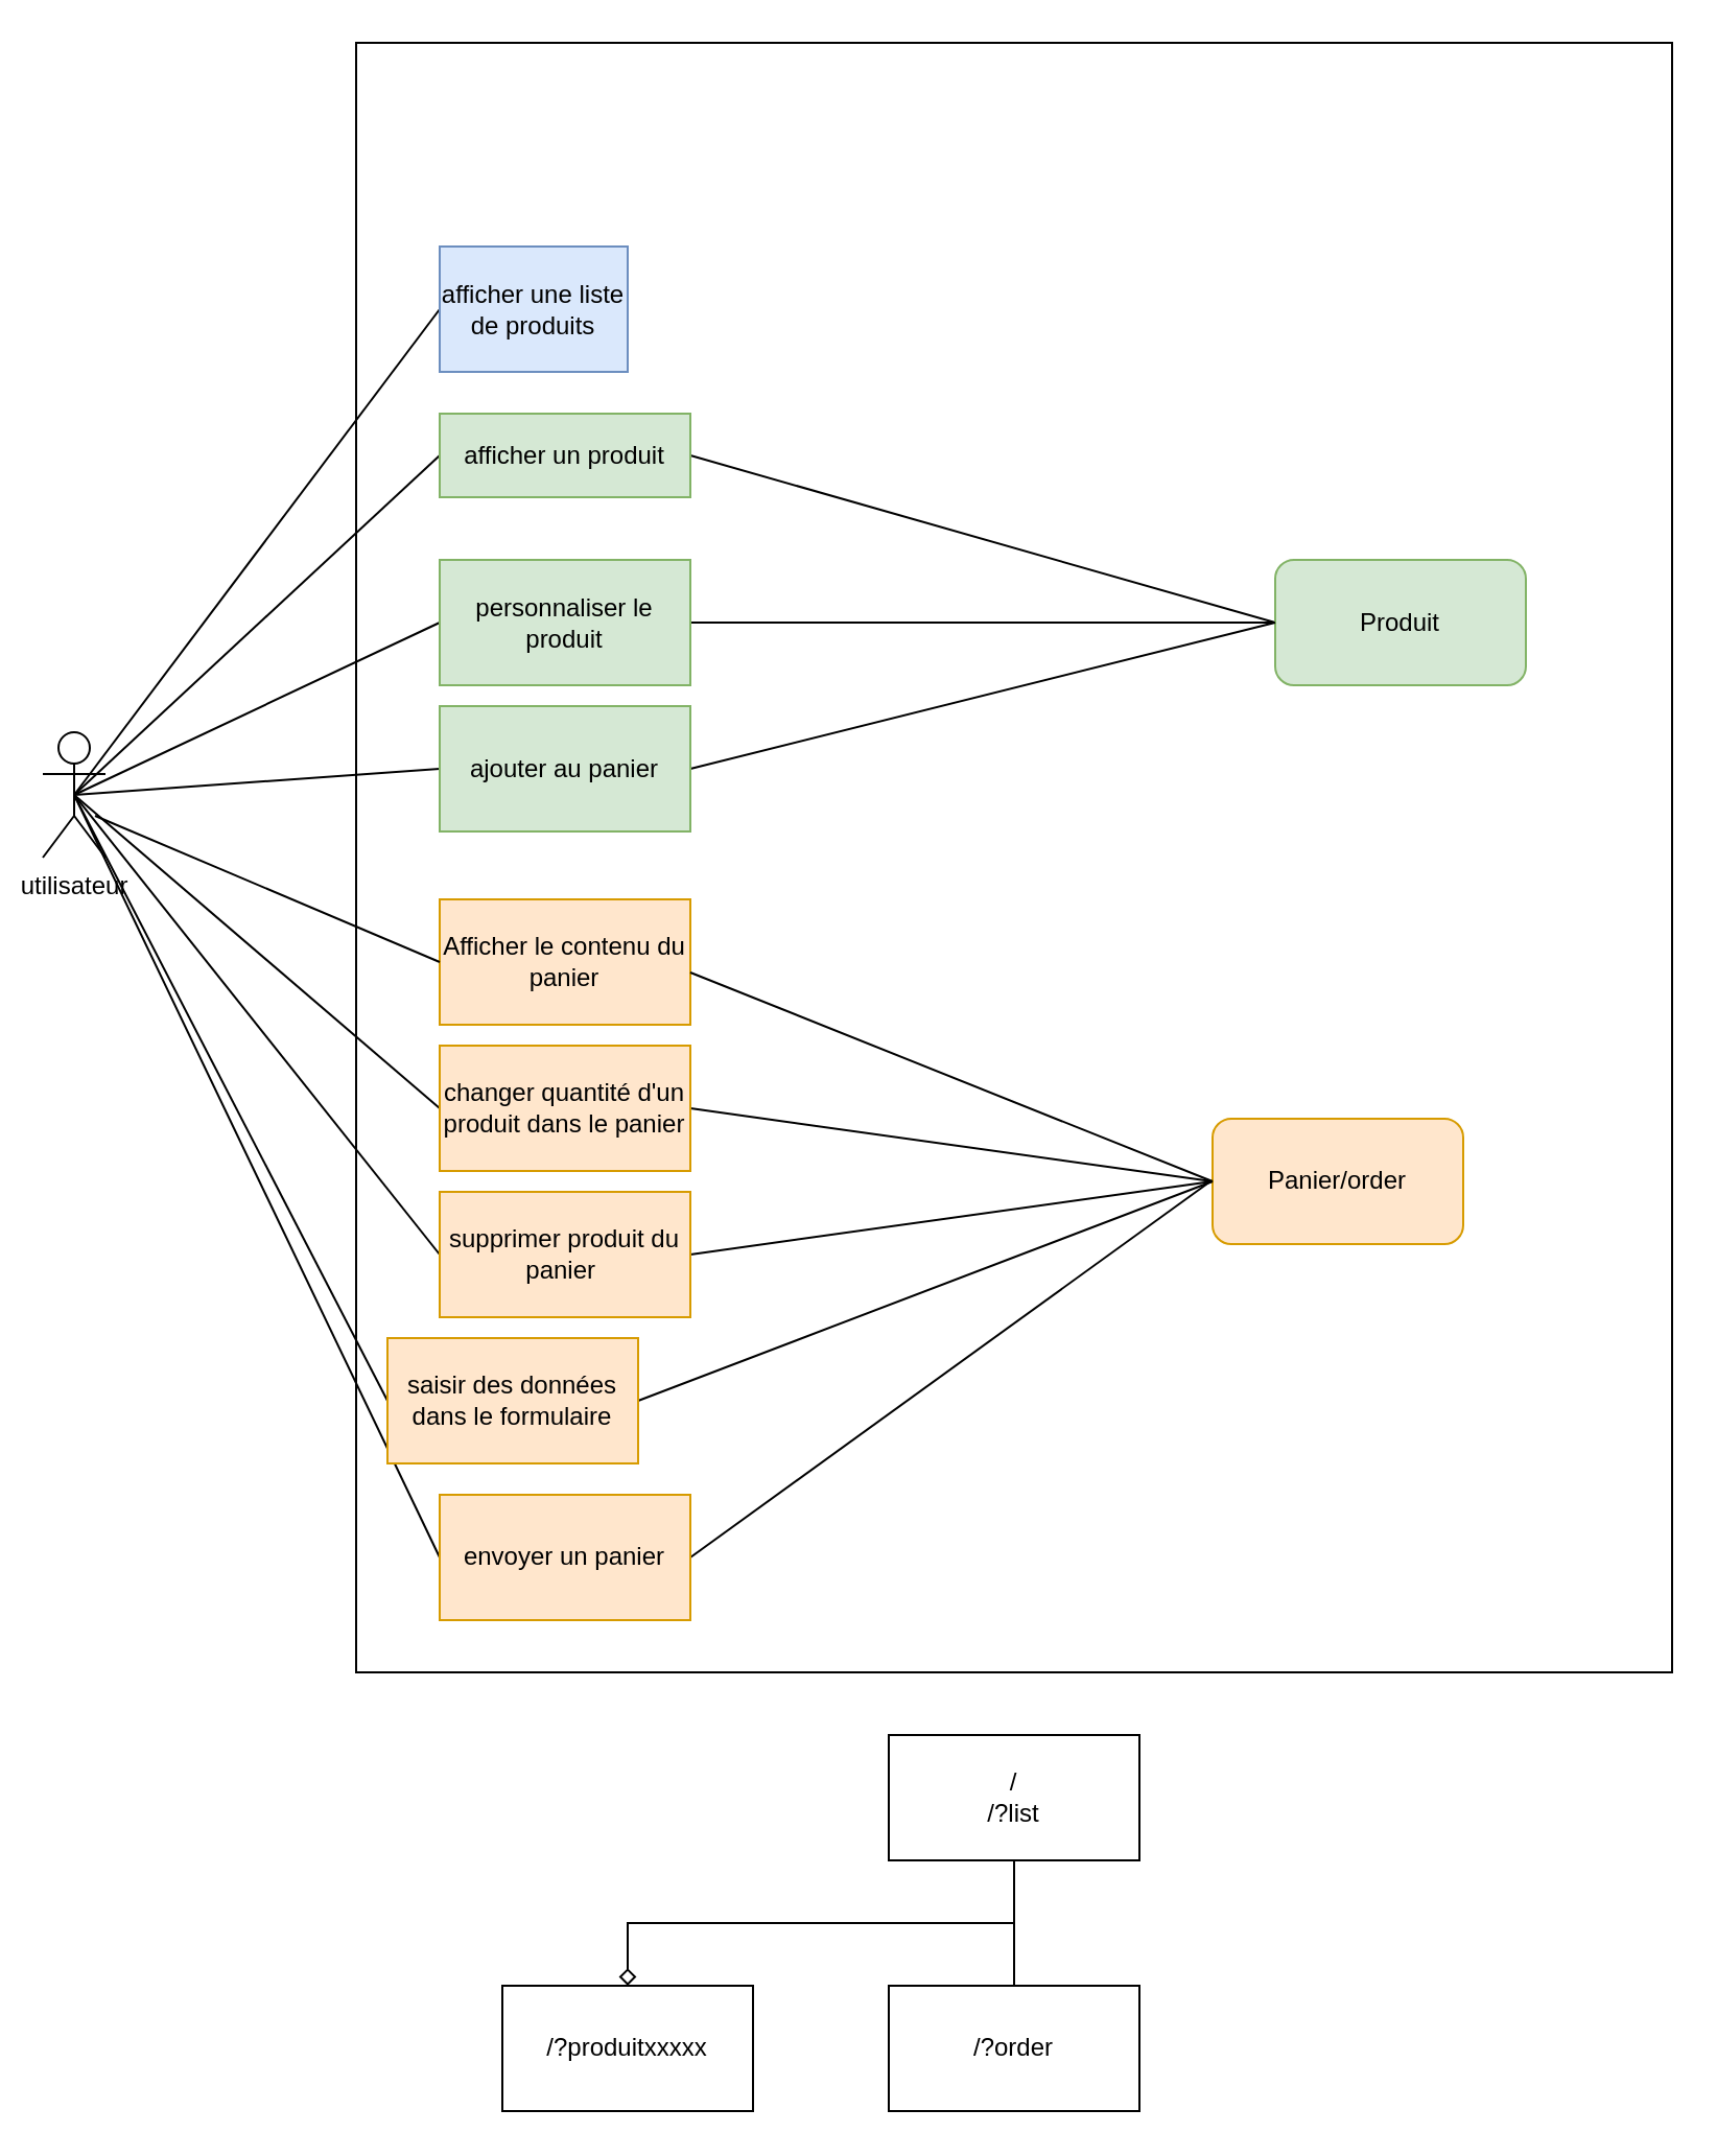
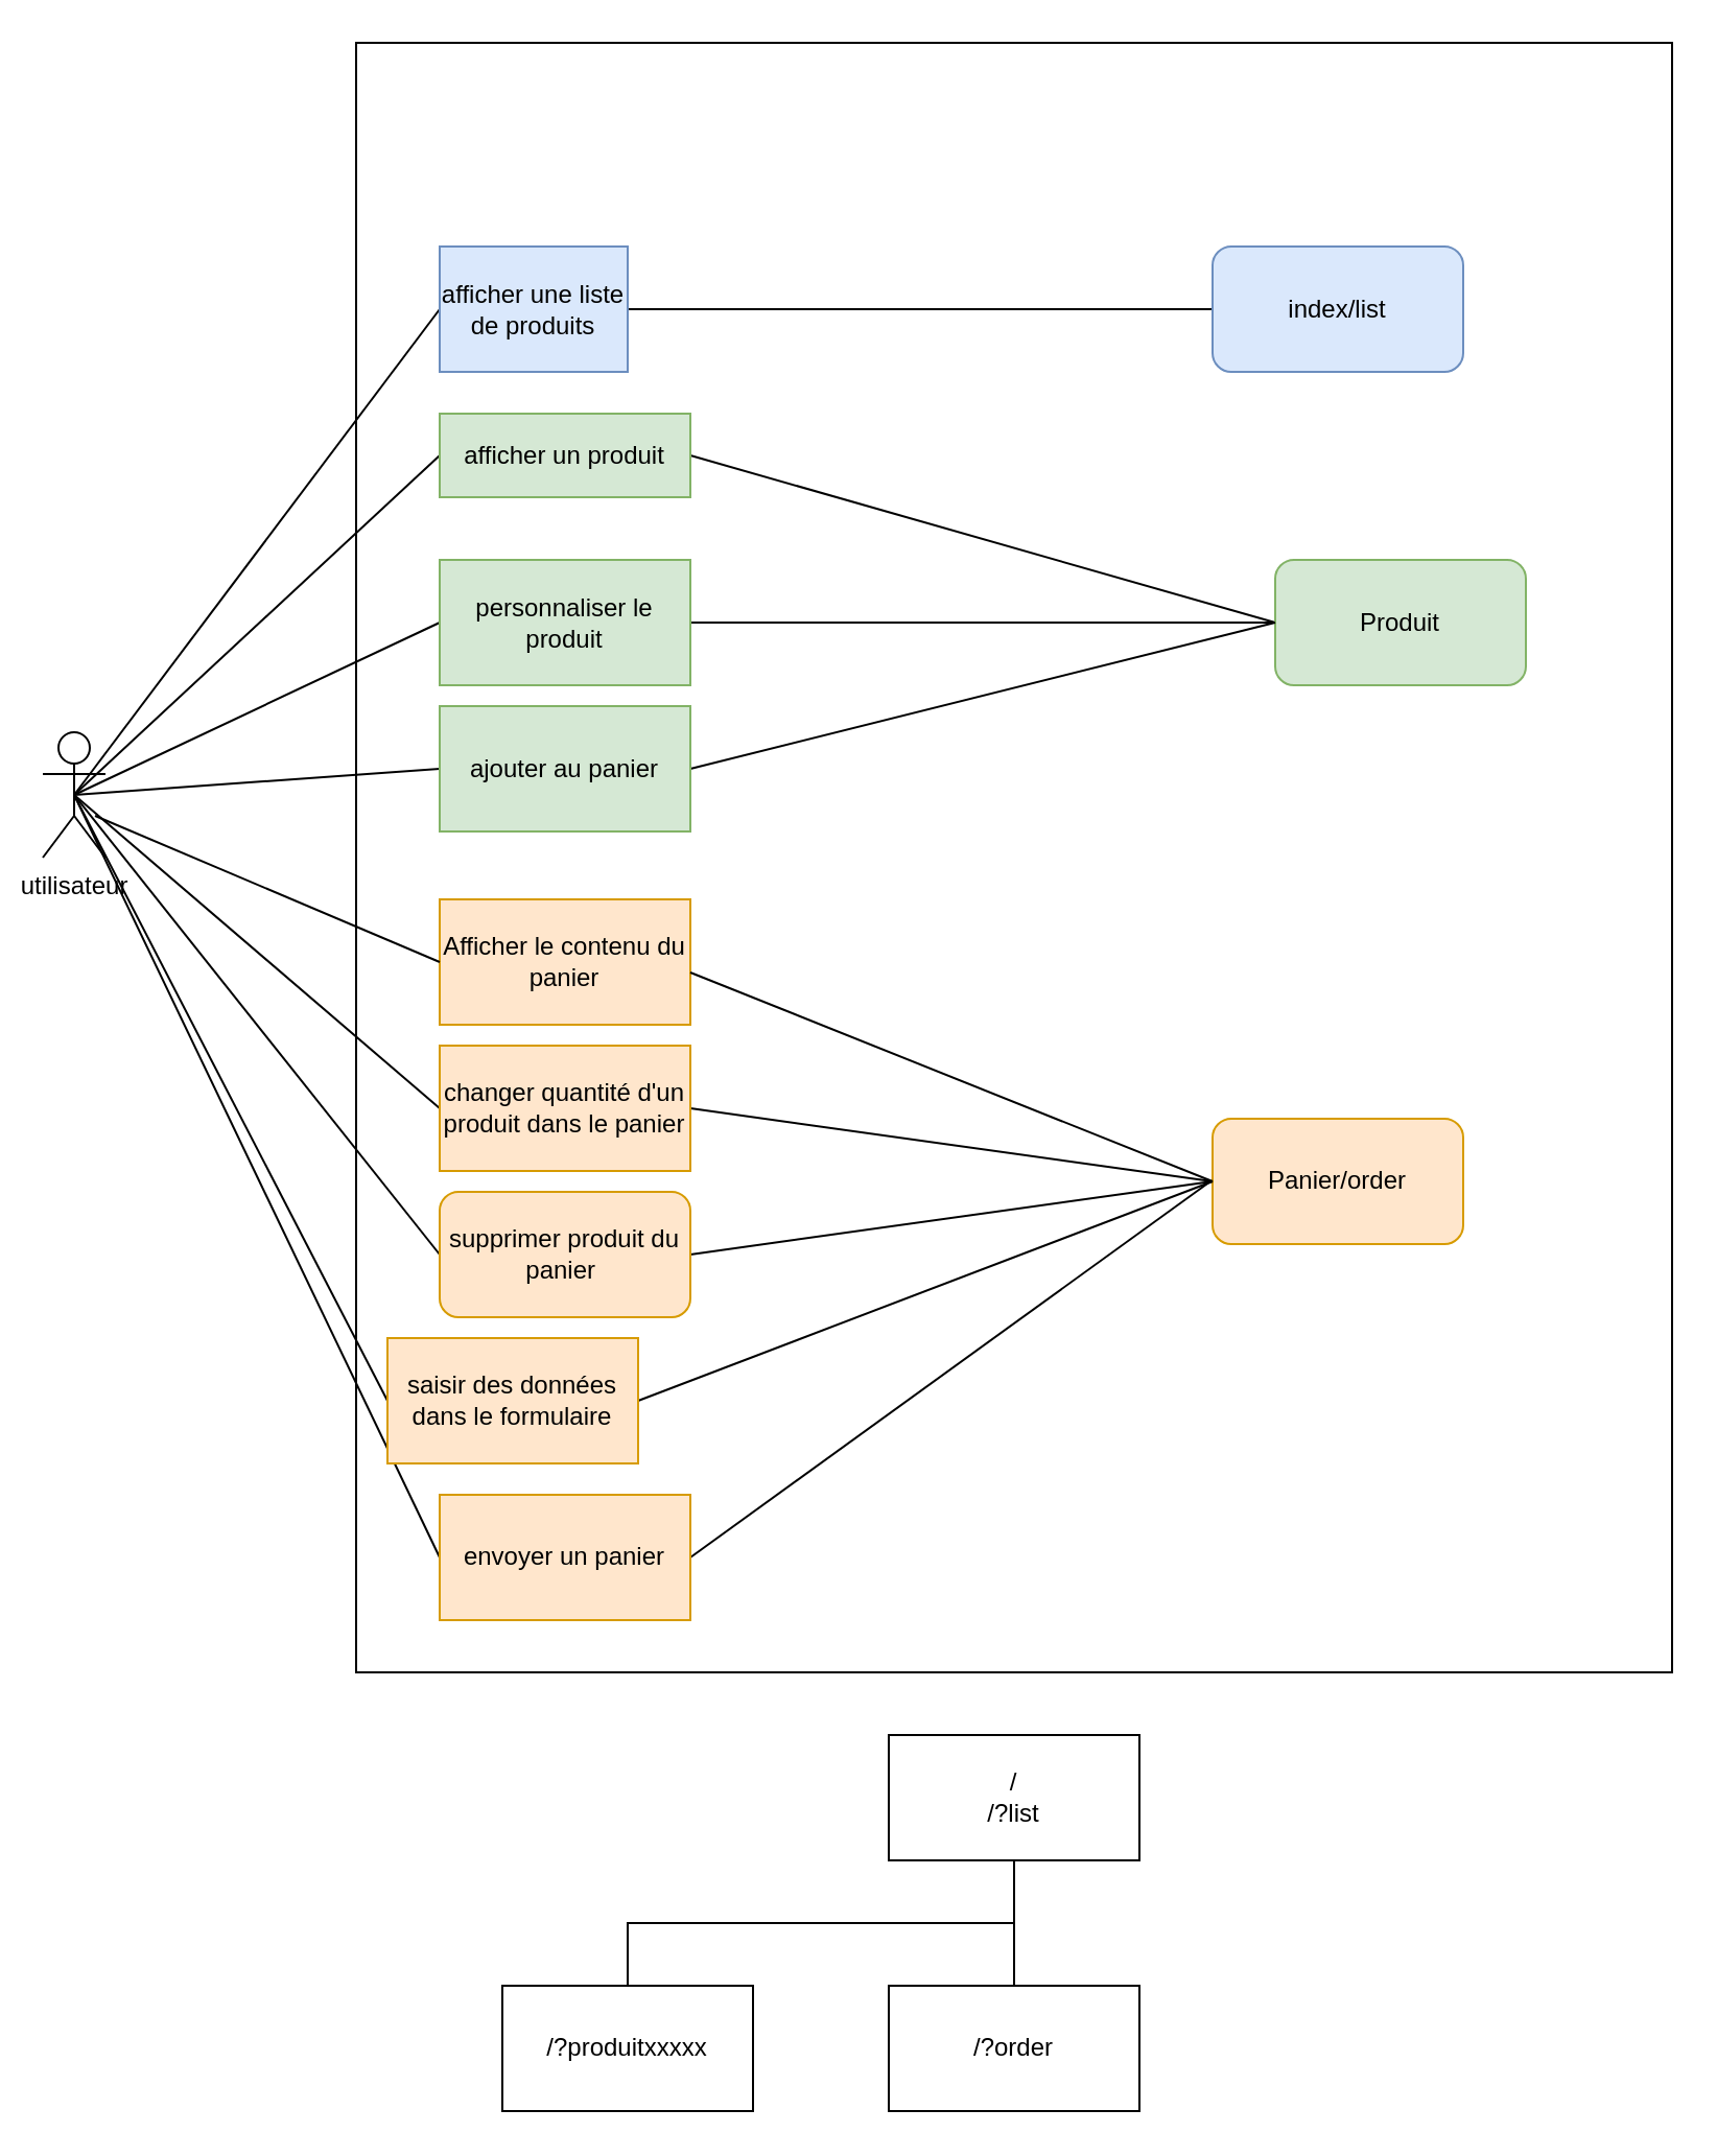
+ <mxCell id="16" value="" style="endArrow=none;html=1;exitX=1;exitY=0.5;exitDx=0;exitDy=0;entryX=0;entryY=0.5;entryDx=0;entryDy=0;" parent="1" source="27" target="19" edge="1"><mxGeometry width="50" height="50" relative="1" as="geometry"><mxPoint x="260" y="70" as="sourcePoint" /><mxPoint x="450" y="230" as="targetPoint" /></mxGeometry></mxCell>
+ <mxCell id="19" value="index/list" style="rounded=1;whiteSpace=wrap;html=1;fillColor=#dae8fc;strokeColor=#6c8ebf;" parent="1" vertex="1"><mxGeometry x="580" y="117.5" width="120" height="60" as="geometry" /></mxCell>
- <mxCell id="32" value="&lt;span&gt;supprimer produit du panier&amp;nbsp;&lt;/span&gt;" style="rounded=0;whiteSpace=wrap;html=1;fillColor=#ffe6cc;strokeColor=#d79b00;" parent="1" vertex="1"><mxGeometry x="210" y="570" width="120" height="60" as="geometry" /></mxCell>
+ <mxCell id="32" value="&lt;span&gt;supprimer produit du panier&amp;nbsp;&lt;/span&gt;" style="whiteSpace=wrap;html=1;fillColor=#ffe6cc;strokeColor=#d79b00;rounded=1;" parent="1" vertex="1"><mxGeometry x="210" y="570" width="120" height="60" as="geometry" /></mxCell>
- <mxCell id="12" style="edgeStyle=orthogonalEdgeStyle;rounded=0;orthogonalLoop=1;jettySize=auto;html=1;exitX=0.5;exitY=1;exitDx=0;exitDy=0;endArrow=diamond;endFill=0;" parent="1" source="13" target="14" edge="1"><mxGeometry relative="1" as="geometry" /></mxCell>
+ <mxCell id="12" style="edgeStyle=orthogonalEdgeStyle;rounded=0;orthogonalLoop=1;jettySize=auto;html=1;exitX=0.5;exitY=1;exitDx=0;exitDy=0;endArrow=none;endFill=0;" parent="1" source="13" target="14" edge="1"><mxGeometry relative="1" as="geometry" /></mxCell>
